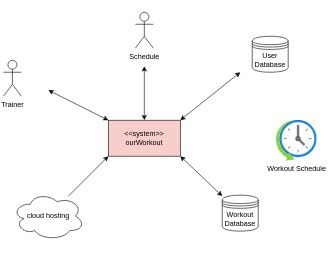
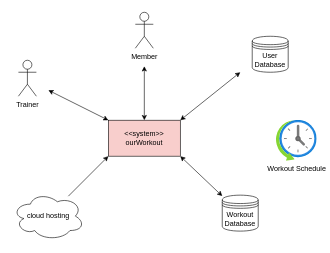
- <mxCell id="4" value="Schedule" style="shape=umlActor;verticalLabelPosition=bottom;verticalAlign=top;html=1;outlineConnect=0;" parent="1" vertex="1"><mxGeometry x="225" y="20" width="30" height="60" as="geometry" /></mxCell>
+ <mxCell id="4" value="Member" style="shape=umlActor;verticalLabelPosition=bottom;verticalAlign=top;html=1;outlineConnect=0;" parent="1" vertex="1"><mxGeometry x="225" y="20" width="30" height="60" as="geometry" /></mxCell>
- <mxCell id="3" value="Trainer" style="shape=umlActor;verticalLabelPosition=bottom;verticalAlign=top;html=1;outlineConnect=0;" parent="1" vertex="1"><mxGeometry x="5" y="100" width="30" height="60" as="geometry" /></mxCell>
+ <mxCell id="3" value="Trainer" style="shape=umlActor;verticalLabelPosition=bottom;verticalAlign=top;html=1;outlineConnect=0;" parent="1" vertex="1"><mxGeometry x="30" y="100" width="30" height="60" as="geometry" /></mxCell>
